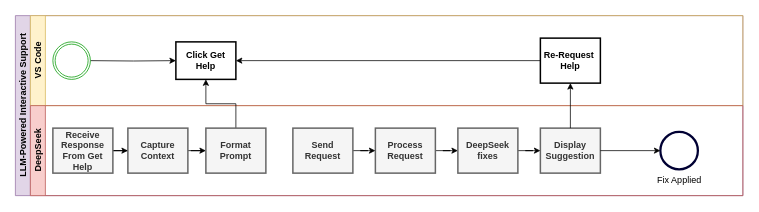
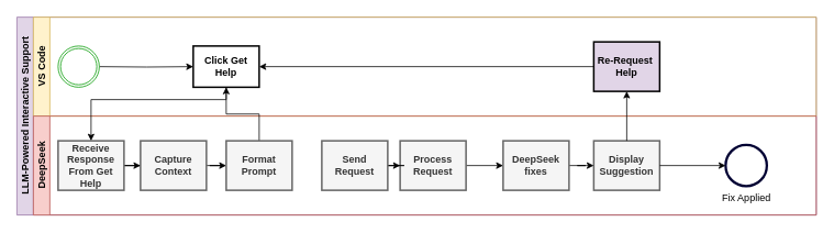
- <mxCell id="8" value="&lt;b&gt;Re-Request&amp;nbsp;&lt;/b&gt;&lt;div&gt;&lt;b&gt;Help&lt;/b&gt;&lt;/div&gt;" style="rounded=0;whiteSpace=wrap;html=1;fontFamily=Helvetica;fontSize=12;fontColor=#000000;align=center;strokeWidth=2;" parent="3" vertex="1"><mxGeometry x="680" y="30" width="80" height="60" as="geometry" /></mxCell>
+ <mxCell id="8" value="&lt;b&gt;Re-Request&amp;nbsp;&lt;/b&gt;&lt;div&gt;&lt;b&gt;Help&lt;/b&gt;&lt;/div&gt;" style="rounded=0;whiteSpace=wrap;html=1;fontFamily=Helvetica;fontSize=12;fontColor=#000000;align=center;strokeWidth=2;fillColor=#e1d5e7;" parent="3" vertex="1"><mxGeometry x="680" y="30" width="80" height="60" as="geometry" /></mxCell>
+ <mxCell id="25" style="edgeStyle=orthogonalEdgeStyle;rounded=0;orthogonalLoop=1;jettySize=auto;html=1;exitX=0.5;exitY=1;exitDx=0;exitDy=0;entryX=0.5;entryY=0;entryDx=0;entryDy=0;" parent="2" source="4" target="11" edge="1"><mxGeometry relative="1" as="geometry"><Array as="points"><mxPoint x="254" y="100" /><mxPoint x="90" y="100" /></Array></mxGeometry></mxCell>
- <mxCell id="16" value="&lt;div&gt;&lt;b&gt;Process Request&lt;/b&gt;&lt;/div&gt;" style="rounded=0;whiteSpace=wrap;html=1;fontFamily=Helvetica;fontSize=12;fontColor=#333333;align=center;fillColor=#f5f5f5;strokeColor=#666666;strokeWidth=2;" parent="9" vertex="1"><mxGeometry x="460" y="30" width="80" height="60" as="geometry" /></mxCell>
+ <mxCell id="16" value="&lt;div&gt;&lt;b&gt;Process Request&lt;/b&gt;&lt;/div&gt;" style="rounded=0;whiteSpace=wrap;html=1;fontFamily=Helvetica;fontSize=12;fontColor=#333333;align=center;fillColor=#f5f5f5;strokeColor=#666666;strokeWidth=2;" parent="9" vertex="1"><mxGeometry x="445" y="30" width="80" height="60" as="geometry" /></mxCell>
